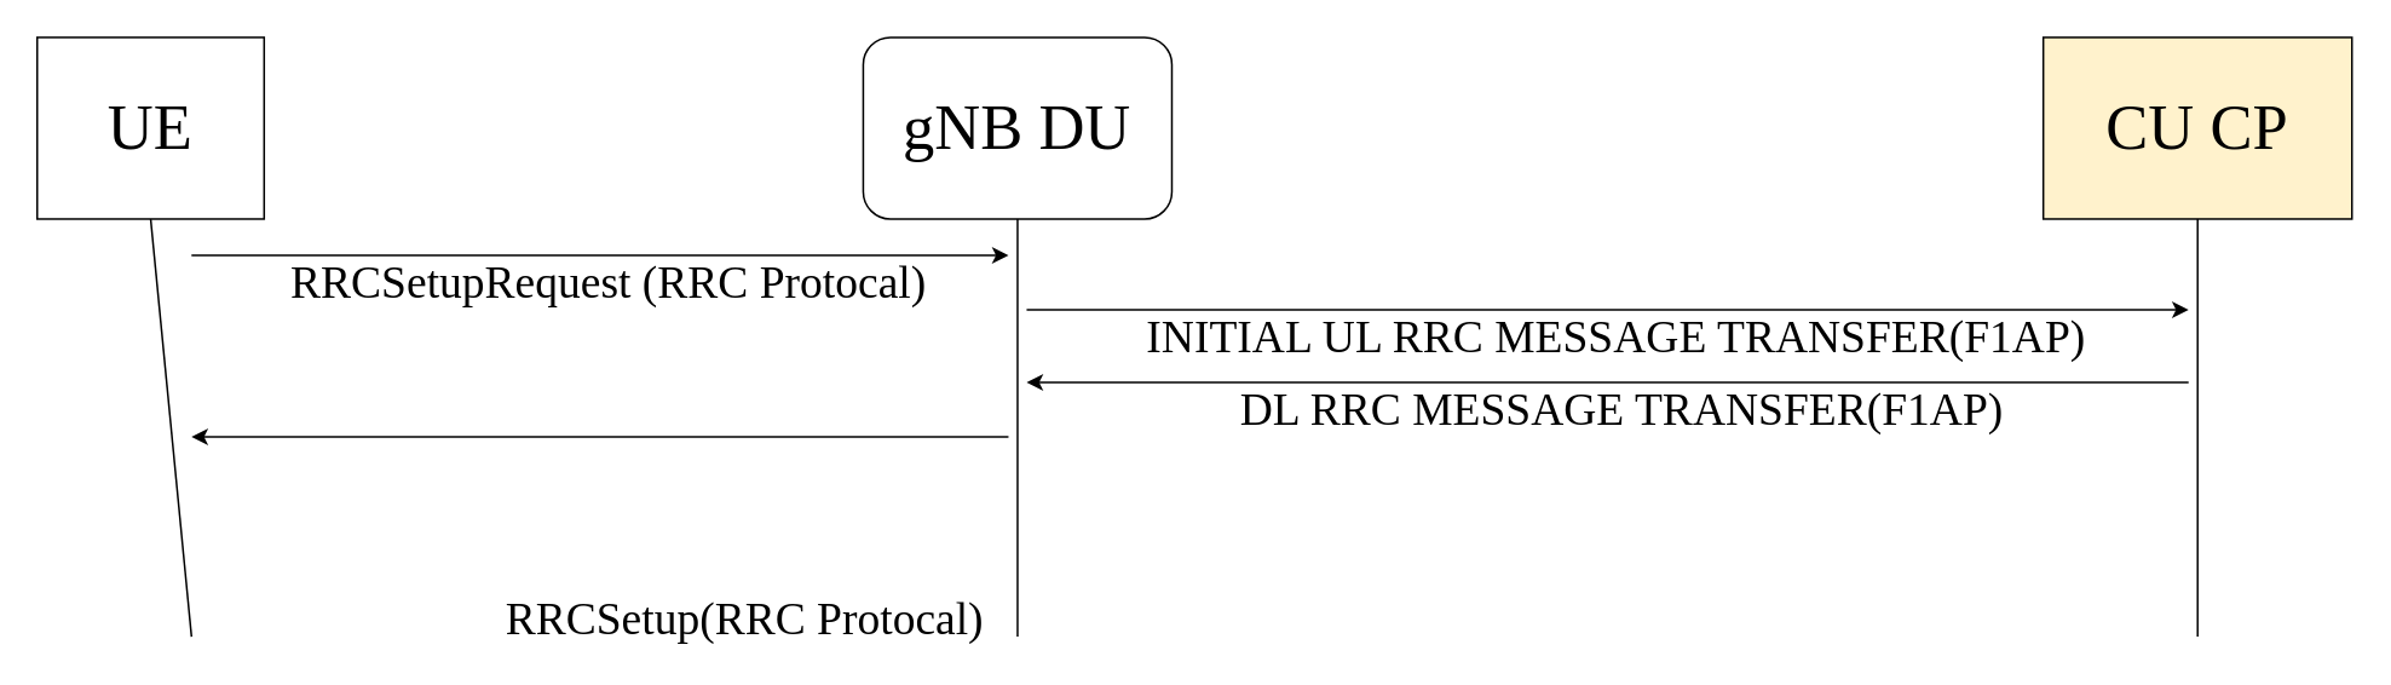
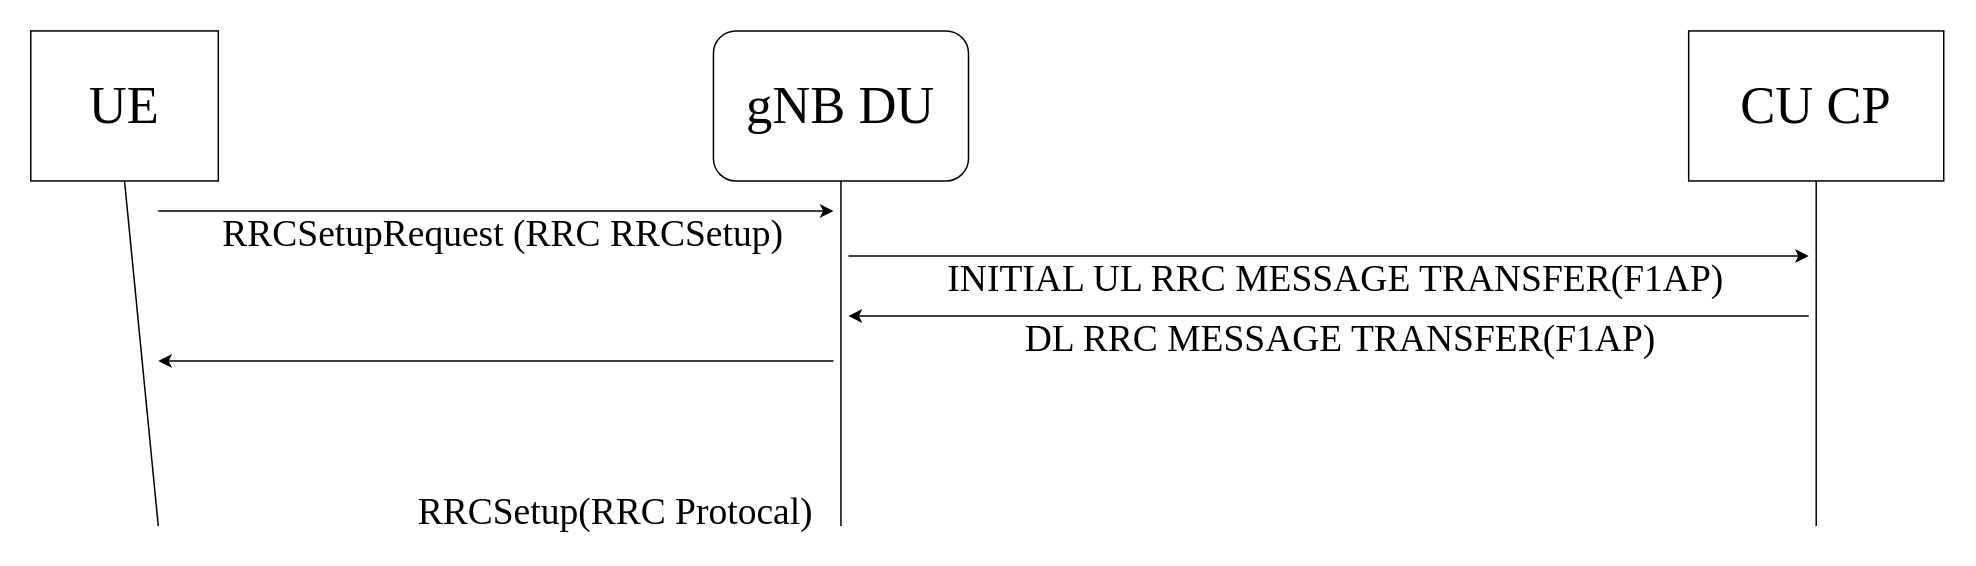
- <mxCell id="8" value="&lt;span style=&quot;font-size: 35px;&quot;&gt;CU CP&lt;/span&gt;" style="rounded=0;whiteSpace=wrap;html=1;fontFamily=Times New Roman;fontSize=15;fillColor=#fff2cc;" parent="1" vertex="1"><mxGeometry x="1125" y="20" width="170" height="100" as="geometry" /></mxCell>
+ <mxCell id="8" value="&lt;span style=&quot;font-size: 35px;&quot;&gt;CU CP&lt;/span&gt;" style="rounded=0;whiteSpace=wrap;html=1;fontFamily=Times New Roman;fontSize=15;" parent="1" vertex="1"><mxGeometry x="1125" y="20" width="170" height="100" as="geometry" /></mxCell>
- <mxCell id="7" value="RRCSetupRequest (RRC Protocal)" style="text;html=1;strokeColor=none;fillColor=none;align=center;verticalAlign=middle;whiteSpace=wrap;rounded=0;fontFamily=Times New Roman;fontSize=25;" parent="1" vertex="1"><mxGeometry x="120" y="140" width="430" height="30" as="geometry" /></mxCell>
+ <mxCell id="7" value="RRCSetupRequest (RRC RRCSetup)" style="text;html=1;strokeColor=none;fillColor=none;align=center;verticalAlign=middle;whiteSpace=wrap;rounded=0;fontFamily=Times New Roman;fontSize=25;" parent="1" vertex="1"><mxGeometry x="120" y="140" width="430" height="30" as="geometry" /></mxCell>
